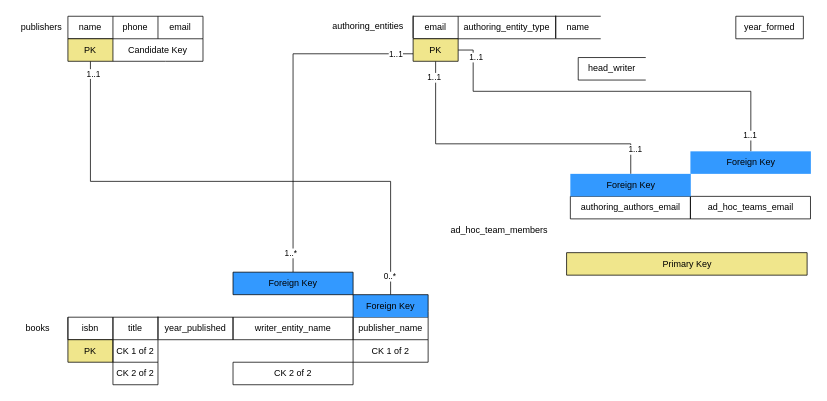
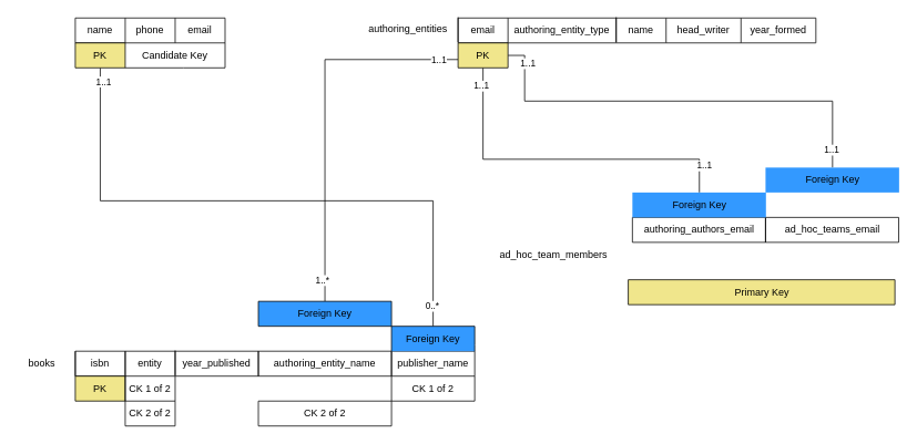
- <mxCell id="2" value="publishers" style="text;html=1;strokeColor=none;fillColor=none;align=center;verticalAlign=middle;whiteSpace=wrap;rounded=0;" vertex="1" parent="1"><mxGeometry x="20" y="21" width="70" height="30" as="geometry" /></mxCell>
- <mxCell id="74" value="year_formed" style="text;html=1;strokeColor=none;fillColor=none;align=center;verticalAlign=middle;whiteSpace=wrap;rounded=0;" vertex="1" parent="1"><mxGeometry x="980" y="21" width="90" height="30" as="geometry" /></mxCell>
+ <mxCell id="74" value="year_formed" style="text;html=1;strokeColor=none;fillColor=none;align=center;verticalAlign=middle;whiteSpace=wrap;rounded=0;" vertex="1" parent="1"><mxGeometry x="890" y="21" width="90" height="30" as="geometry" /></mxCell>
- <mxCell id="70" value="head_writer" style="text;html=1;strokeColor=none;fillColor=none;align=center;verticalAlign=middle;whiteSpace=wrap;rounded=0;" vertex="1" parent="1"><mxGeometry x="770" y="76" width="90" height="30" as="geometry" /></mxCell>
+ <mxCell id="70" value="head_writer" style="text;html=1;strokeColor=none;fillColor=none;align=center;verticalAlign=middle;whiteSpace=wrap;rounded=0;" vertex="1" parent="1"><mxGeometry x="800" y="21" width="90" height="30" as="geometry" /></mxCell>
- <mxCell id="23" value="title" style="text;html=1;strokeColor=none;fillColor=none;align=center;verticalAlign=middle;whiteSpace=wrap;rounded=0;" vertex="1" parent="1"><mxGeometry x="150" y="422" width="60" height="30" as="geometry" /></mxCell>
+ <mxCell id="23" value="entity" style="text;html=1;strokeColor=none;fillColor=none;align=center;verticalAlign=middle;whiteSpace=wrap;rounded=0;" vertex="1" parent="1"><mxGeometry x="150" y="422" width="60" height="30" as="geometry" /></mxCell>
- <mxCell id="91" value="writer_entity_name" style="text;html=1;strokeColor=none;fillColor=none;align=center;verticalAlign=middle;whiteSpace=wrap;rounded=0;" vertex="1" parent="1"><mxGeometry x="310" y="422" width="160" height="30" as="geometry" /></mxCell>
+ <mxCell id="91" value="authoring_entity_name" style="text;html=1;strokeColor=none;fillColor=none;align=center;verticalAlign=middle;whiteSpace=wrap;rounded=0;" vertex="1" parent="1"><mxGeometry x="310" y="422" width="160" height="30" as="geometry" /></mxCell>
